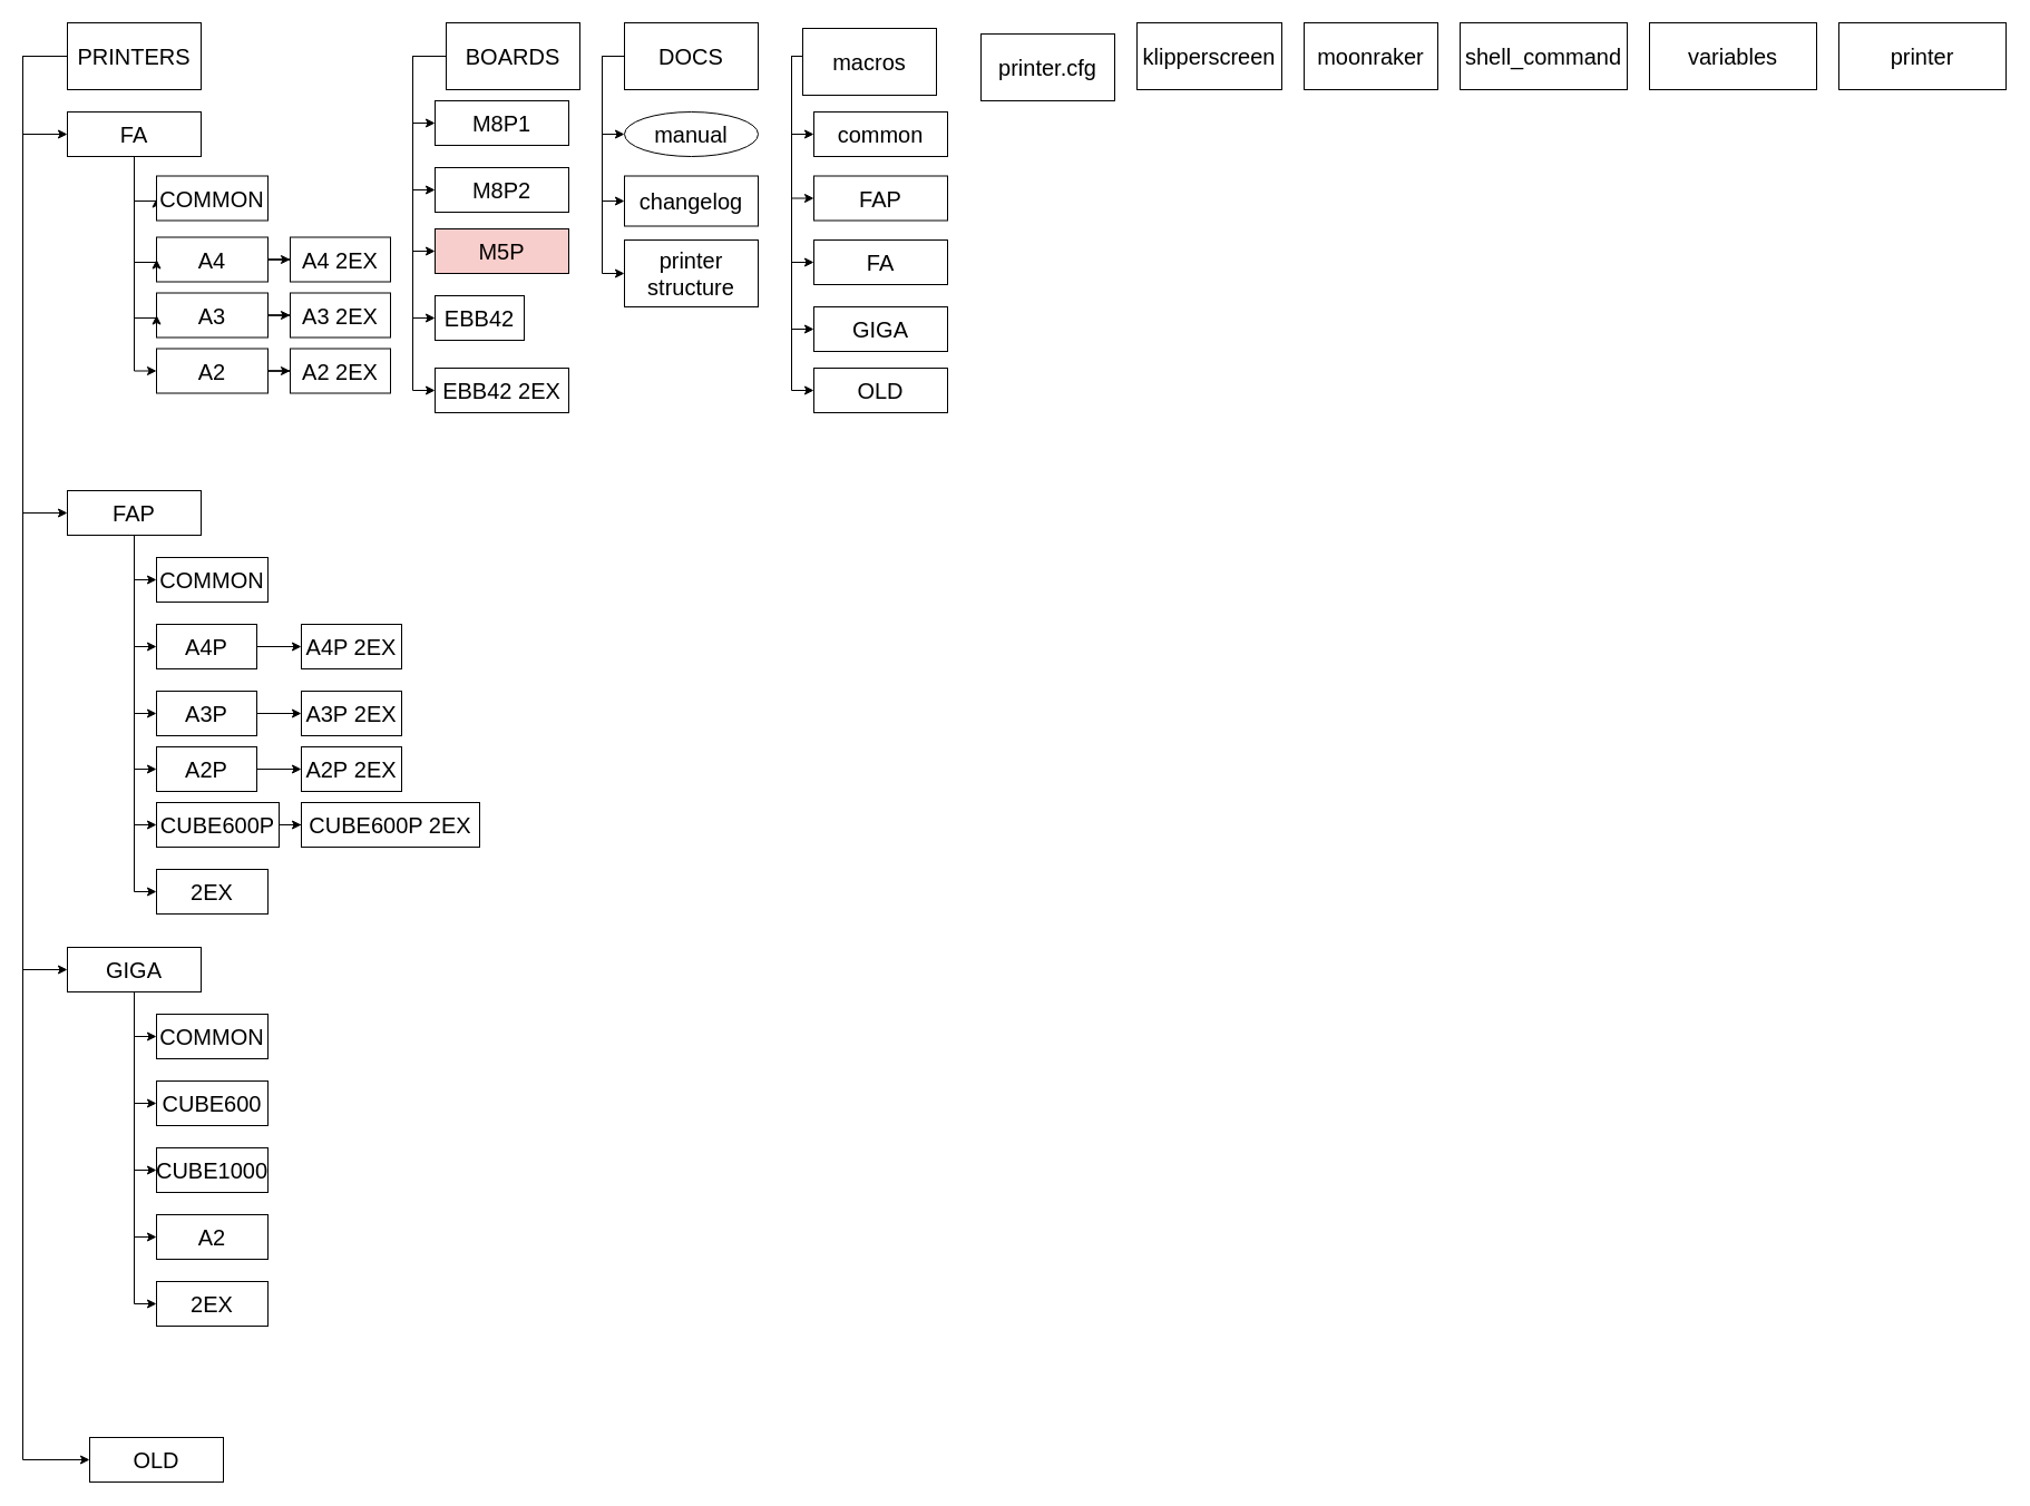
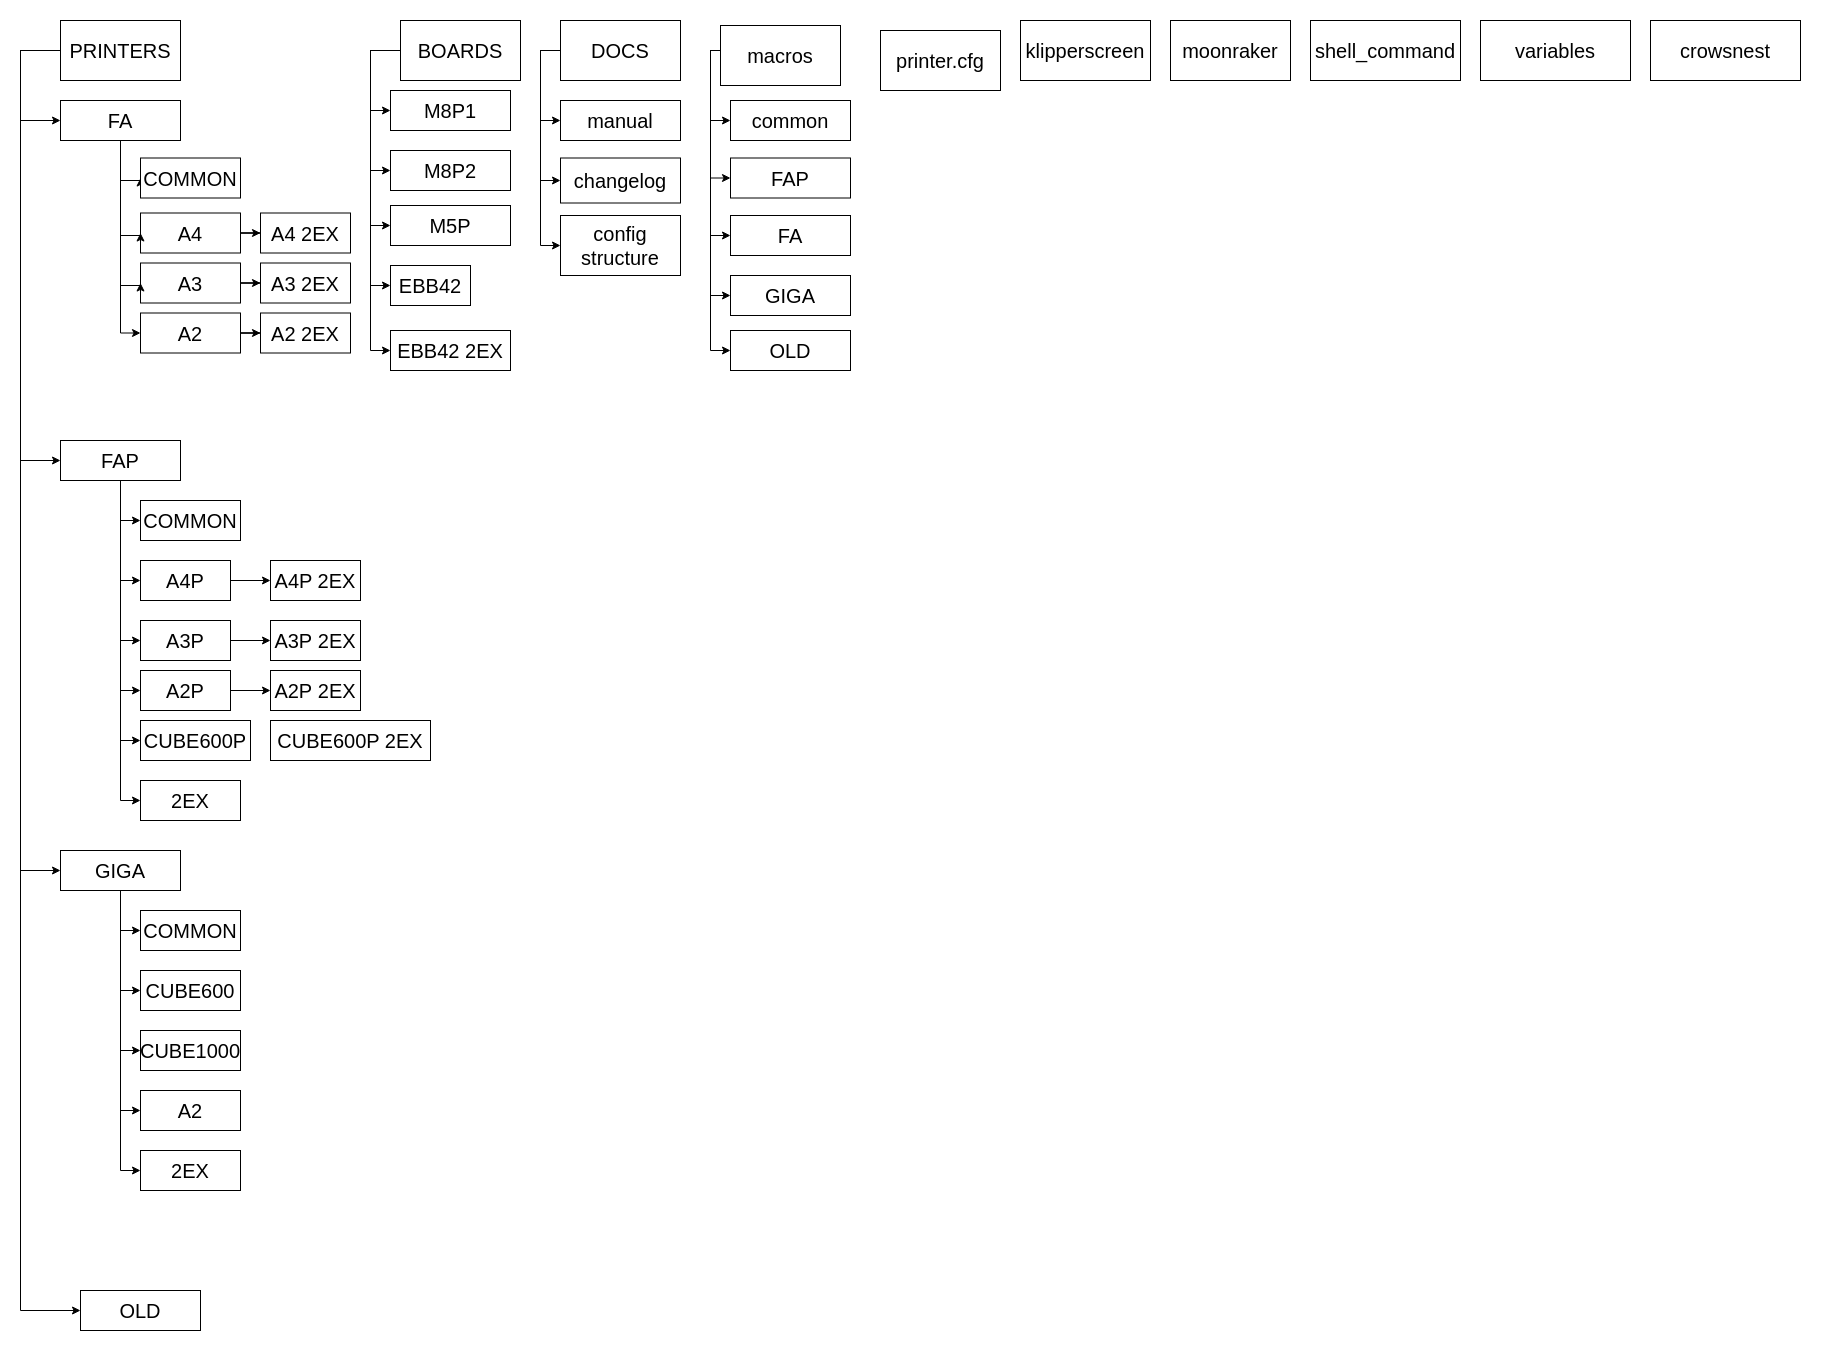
- <mxCell id="71" value="&lt;font style=&quot;font-size: 20px;&quot;&gt;printer&lt;/font&gt;" style="rounded=0;whiteSpace=wrap;html=1;" parent="1" vertex="1"><mxGeometry x="1650" y="20" width="150" height="60" as="geometry" /></mxCell>
+ <mxCell id="71" value="&lt;font style=&quot;font-size: 20px;&quot;&gt;crowsnest&lt;/font&gt;" style="rounded=0;whiteSpace=wrap;html=1;" parent="1" vertex="1"><mxGeometry x="1650" y="20" width="150" height="60" as="geometry" /></mxCell>
- <mxCell id="51" value="&lt;span style=&quot;font-size: 20px;&quot;&gt;manual&lt;/span&gt;" style="ellipse;whiteSpace=wrap;html=1;" parent="1" vertex="1"><mxGeometry x="560" y="100" width="120" height="40" as="geometry" /></mxCell>
+ <mxCell id="51" value="&lt;span style=&quot;font-size: 20px;&quot;&gt;manual&lt;/span&gt;" style="rounded=0;whiteSpace=wrap;html=1;" parent="1" vertex="1"><mxGeometry x="560" y="100" width="120" height="40" as="geometry" /></mxCell>
- <mxCell id="58" value="&lt;font style=&quot;font-size: 20px;&quot;&gt;M5P&lt;/font&gt;" style="rounded=0;whiteSpace=wrap;html=1;fillColor=#f8cecc;" parent="1" vertex="1"><mxGeometry x="390" y="205" width="120" height="40" as="geometry" /></mxCell>
+ <mxCell id="58" value="&lt;font style=&quot;font-size: 20px;&quot;&gt;M5P&lt;/font&gt;" style="rounded=0;whiteSpace=wrap;html=1;" parent="1" vertex="1"><mxGeometry x="390" y="205" width="120" height="40" as="geometry" /></mxCell>
- <mxCell id="61" value="&lt;font style=&quot;font-size: 20px;&quot;&gt;printer structure&lt;/font&gt;" style="rounded=0;whiteSpace=wrap;html=1;" parent="1" vertex="1"><mxGeometry x="560" y="215" width="120" height="60" as="geometry" /></mxCell>
+ <mxCell id="61" value="&lt;font style=&quot;font-size: 20px;&quot;&gt;config structure&lt;/font&gt;" style="rounded=0;whiteSpace=wrap;html=1;" parent="1" vertex="1"><mxGeometry x="560" y="215" width="120" height="60" as="geometry" /></mxCell>
- <mxCell id="31" style="edgeStyle=orthogonalEdgeStyle;rounded=0;orthogonalLoop=1;jettySize=auto;html=1;entryX=0;entryY=0.5;entryDx=0;entryDy=0;" parent="1" source="32" target="33" edge="1"><mxGeometry relative="1" as="geometry" /></mxCell>
